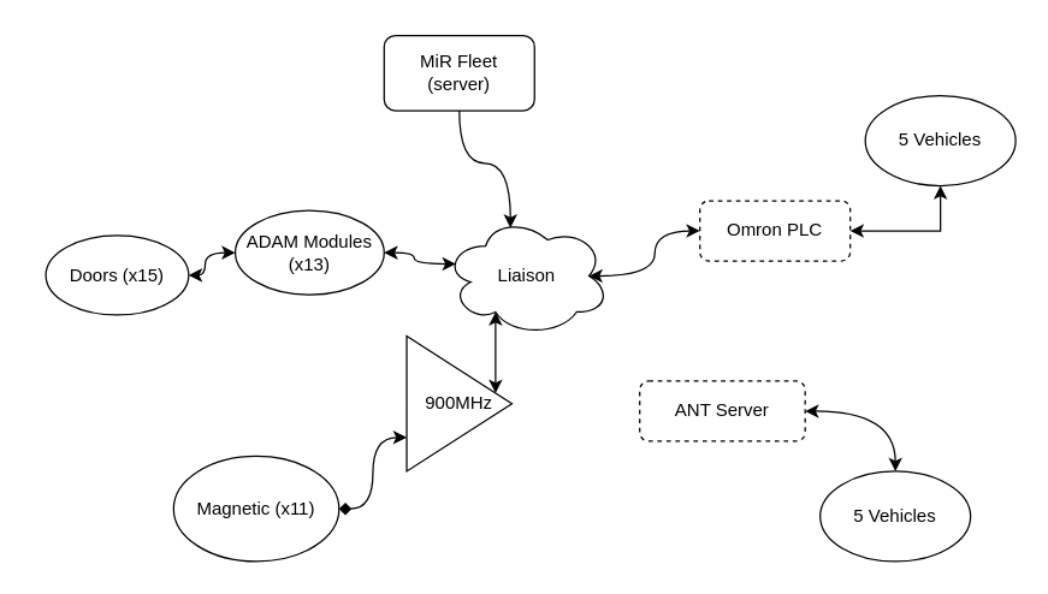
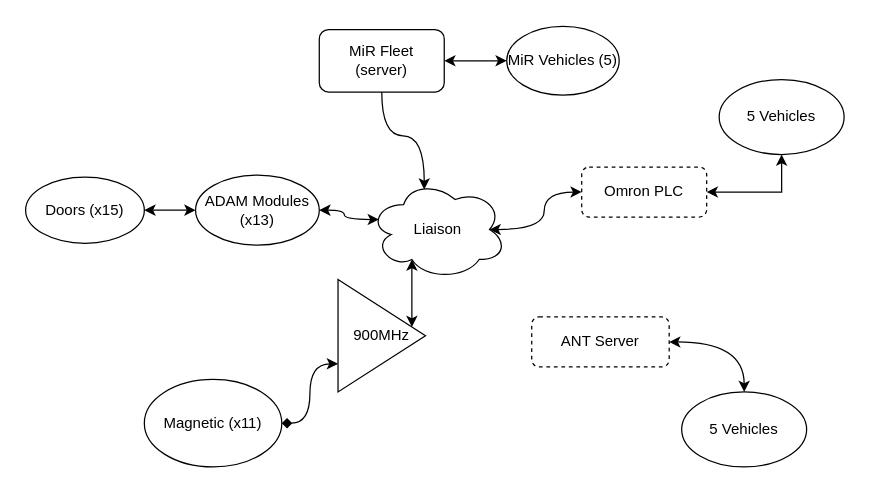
+ <mxCell id="11" value="" style="endArrow=classic;startArrow=classic;html=1;entryX=0;entryY=0.5;entryDx=0;entryDy=0;exitX=1;exitY=0.5;exitDx=0;exitDy=0;" edge="1" parent="1" source="6" target="16"><mxGeometry width="50" height="50" relative="1" as="geometry"><mxPoint x="375" y="203" as="sourcePoint" /><mxPoint x="455" y="-2" as="targetPoint" /></mxGeometry></mxCell>
+ <mxCell id="16" value="&lt;span&gt;MiR Vehicles (5)&lt;/span&gt;" style="ellipse;whiteSpace=wrap;html=1;" vertex="1" parent="1"><mxGeometry x="405" y="20.5" width="90" height="55" as="geometry" /></mxCell>
- <mxCell id="21" value="Doors (x15)" style="ellipse;whiteSpace=wrap;html=1;" vertex="1" parent="1"><mxGeometry x="30" y="156" width="95" height="53" as="geometry" /></mxCell>
+ <mxCell id="21" value="Doors (x15)" style="ellipse;whiteSpace=wrap;html=1;" vertex="1" parent="1"><mxGeometry x="20" y="141" width="95" height="53" as="geometry" /></mxCell>
